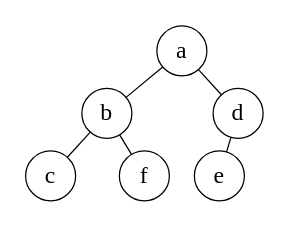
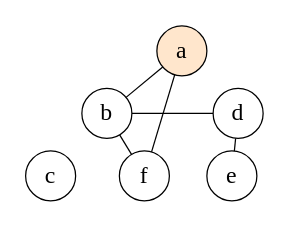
- <mxCell id="4" value="a" style="ellipse;whiteSpace=wrap;html=1;fontFamily=Times New Roman;fontSize=19;" parent="1" vertex="1"><mxGeometry x="125" y="20" width="40" height="40" as="geometry" /></mxCell>
+ <mxCell id="4" value="a" style="ellipse;whiteSpace=wrap;html=1;fontFamily=Times New Roman;fontSize=19;fillColor=#ffe6cc;" parent="1" vertex="1"><mxGeometry x="125" y="20" width="40" height="40" as="geometry" /></mxCell>
- <mxCell id="3" style="edgeStyle=none;html=1;fontFamily=Times New Roman;fontSize=19;endArrow=none;endFill=0;" parent="1" source="4" target="9" edge="1"><mxGeometry relative="1" as="geometry" /></mxCell>
+ <mxCell id="3" style="edgeStyle=none;html=1;fontFamily=Times New Roman;fontSize=19;endArrow=none;endFill=0;" parent="1" source="4" target="11" edge="1"><mxGeometry relative="1" as="geometry" /></mxCell>
- <mxCell id="5" style="edgeStyle=none;html=1;fontFamily=Times New Roman;fontSize=19;endArrow=none;endFill=0;" parent="1" source="7" target="10" edge="1"><mxGeometry relative="1" as="geometry" /></mxCell>
+ <mxCell id="5" style="edgeStyle=none;html=1;fontFamily=Times New Roman;fontSize=19;endArrow=none;endFill=0;" parent="1" source="7" target="9" edge="1"><mxGeometry relative="1" as="geometry" /></mxCell>
- <mxCell id="12" value="e" style="ellipse;whiteSpace=wrap;html=1;fontFamily=Times New Roman;fontSize=19;" parent="1" vertex="1"><mxGeometry x="155" y="120" width="40" height="40" as="geometry" /></mxCell>
+ <mxCell id="12" value="e" style="ellipse;whiteSpace=wrap;html=1;fontFamily=Times New Roman;fontSize=19;" parent="1" vertex="1"><mxGeometry x="165" y="120" width="40" height="40" as="geometry" /></mxCell>
